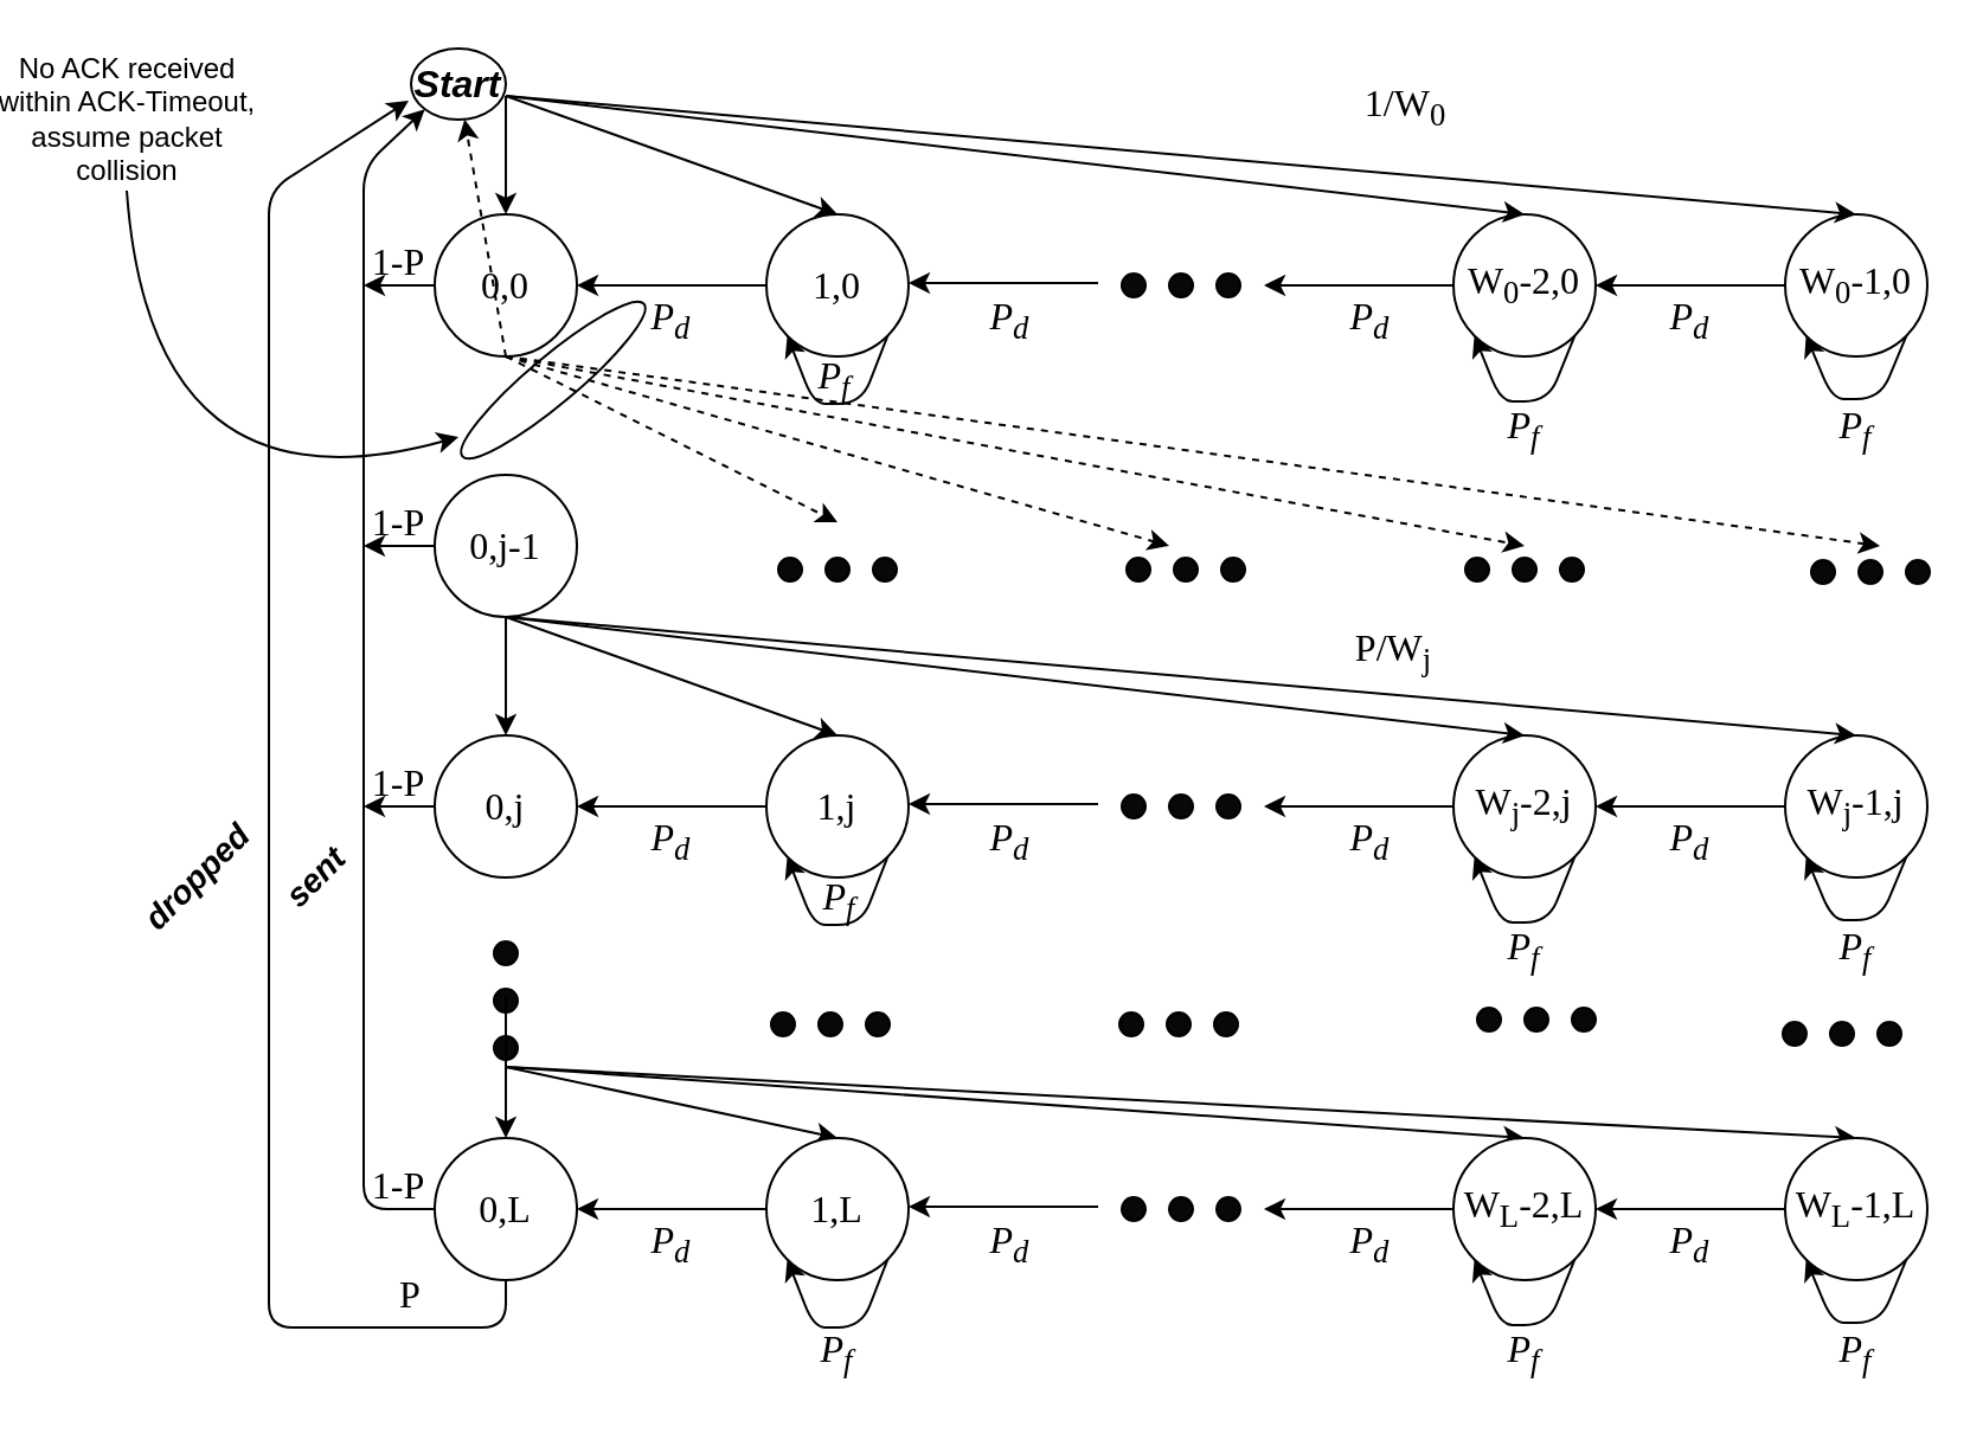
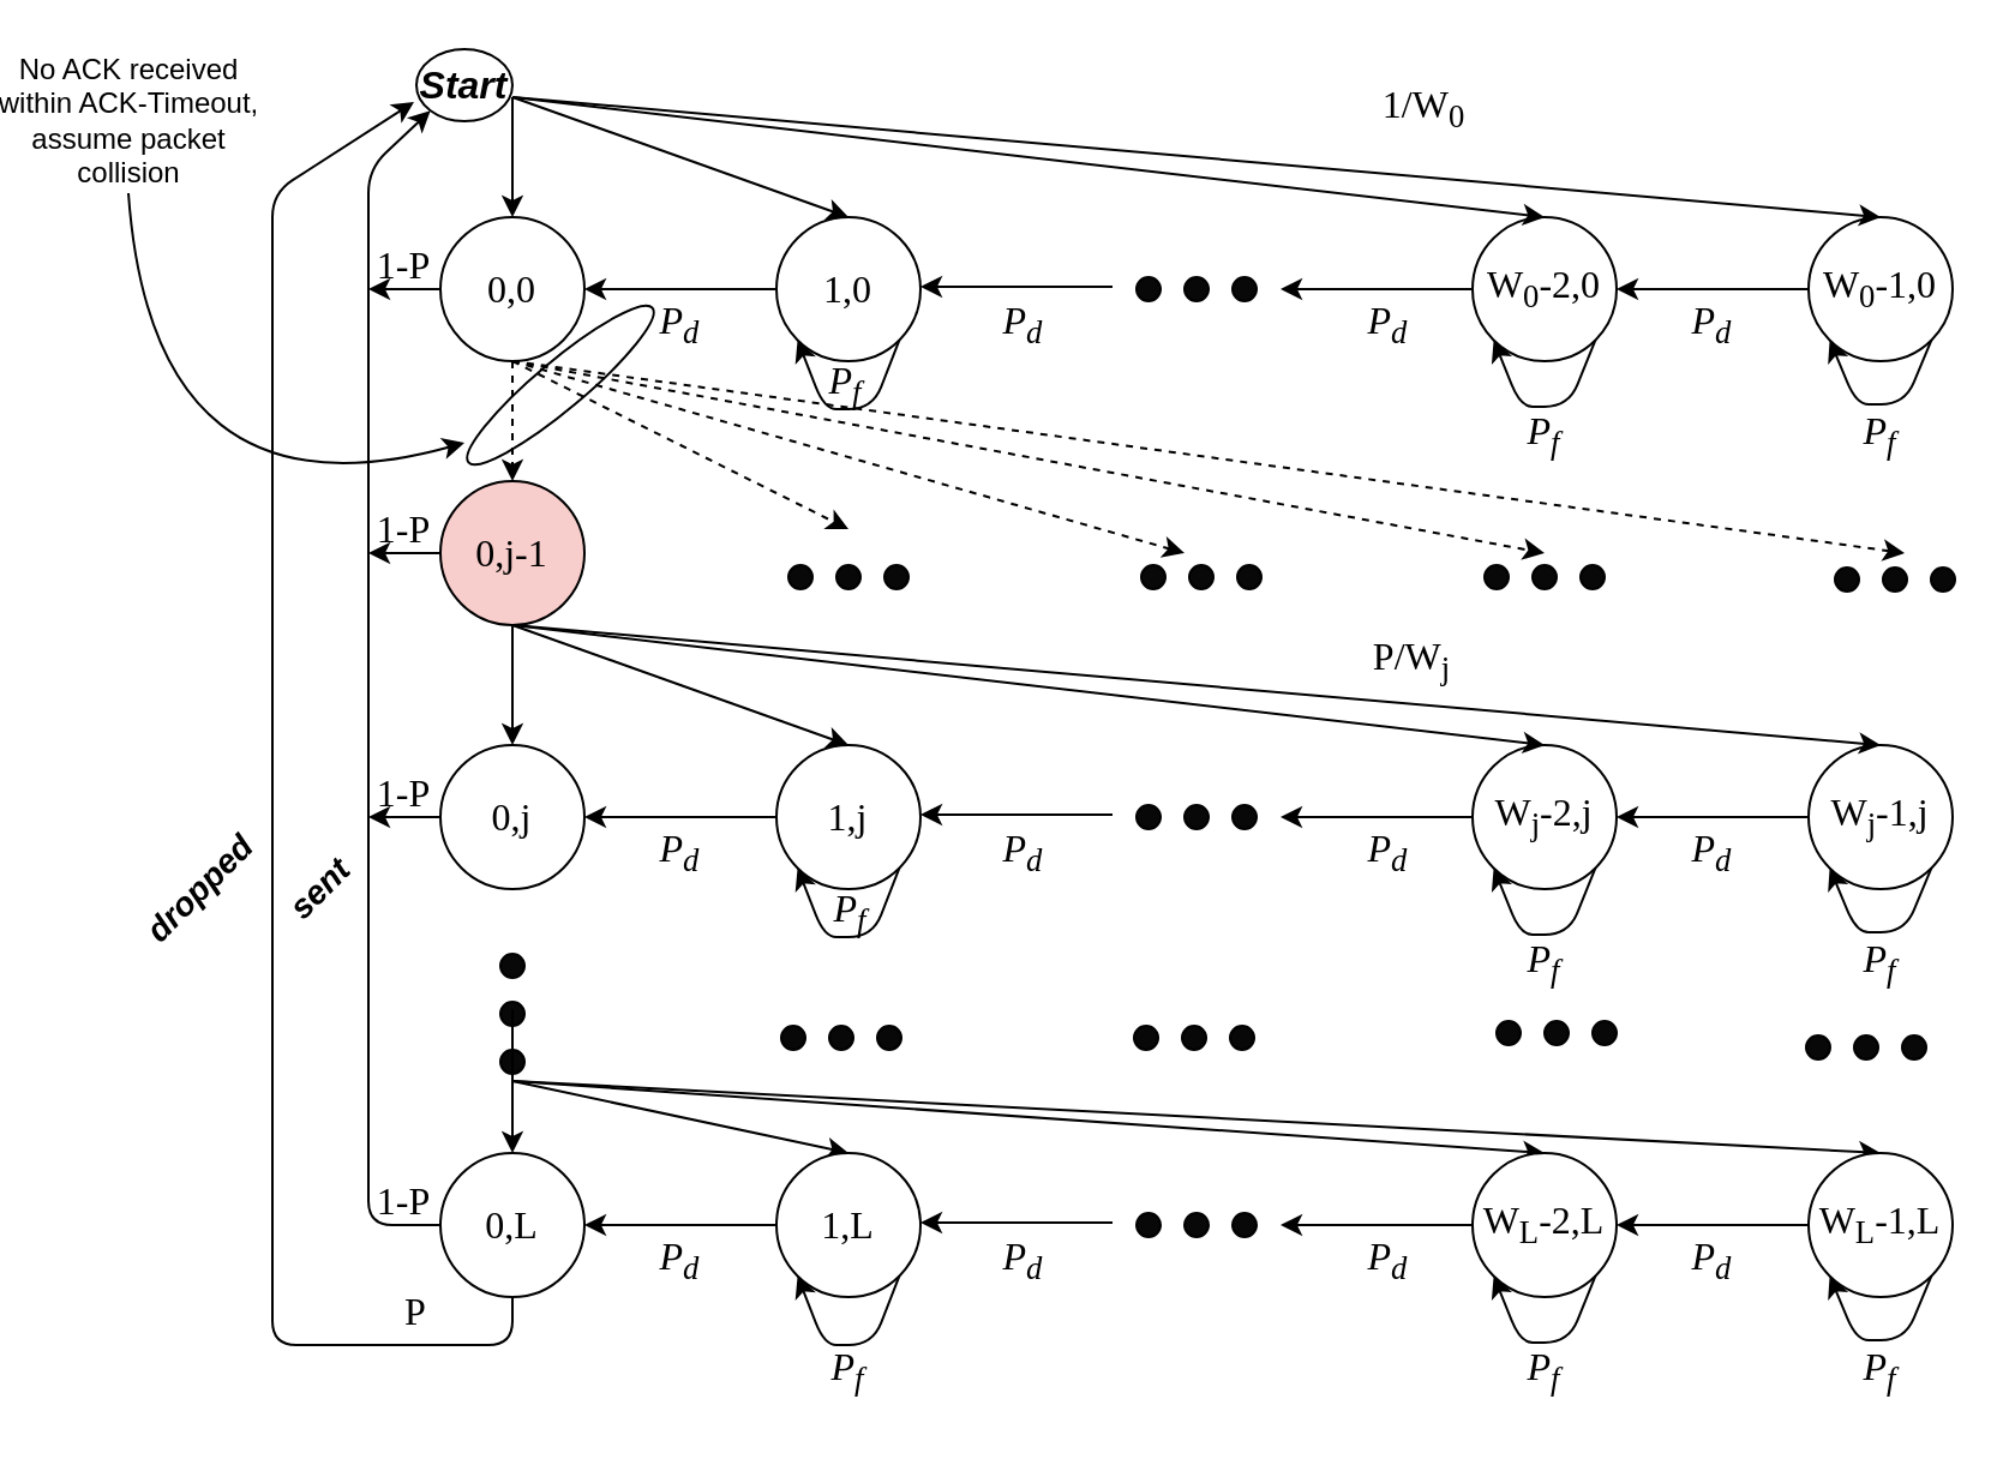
- <mxCell id="59" value="" style="endArrow=classic;html=1;exitX=0.5;exitY=1;exitDx=0;exitDy=0;dashed=1;" edge="1" parent="1" source="11" target="105"><mxGeometry width="50" height="50" relative="1" as="geometry"><mxPoint x="180" y="170" as="sourcePoint" /><mxPoint x="180" y="220" as="targetPoint" /></mxGeometry></mxCell>
+ <mxCell id="59" value="" style="endArrow=classic;html=1;exitX=0.5;exitY=1;exitDx=0;exitDy=0;dashed=1;entryX=0.5;entryY=0;entryDx=0;entryDy=0;" edge="1" parent="1" source="11" target="78"><mxGeometry width="50" height="50" relative="1" as="geometry"><mxPoint x="180" y="170" as="sourcePoint" /><mxPoint x="180" y="220" as="targetPoint" /></mxGeometry></mxCell>
- <mxCell id="78" value="&lt;font style=&quot;font-size: 16px&quot; face=&quot;Georgia&quot;&gt;0&lt;font style=&quot;font-size: 16px&quot;&gt;,j-1&lt;/font&gt;&lt;/font&gt;" style="ellipse;whiteSpace=wrap;html=1;" vertex="1" parent="1"><mxGeometry x="150" y="200" width="60" height="60" as="geometry" /></mxCell>
+ <mxCell id="78" value="&lt;font style=&quot;font-size: 16px&quot; face=&quot;Georgia&quot;&gt;0&lt;font style=&quot;font-size: 16px&quot;&gt;,j-1&lt;/font&gt;&lt;/font&gt;" style="ellipse;whiteSpace=wrap;html=1;fillColor=#f8cecc;" vertex="1" parent="1"><mxGeometry x="150" y="200" width="60" height="60" as="geometry" /></mxCell>
